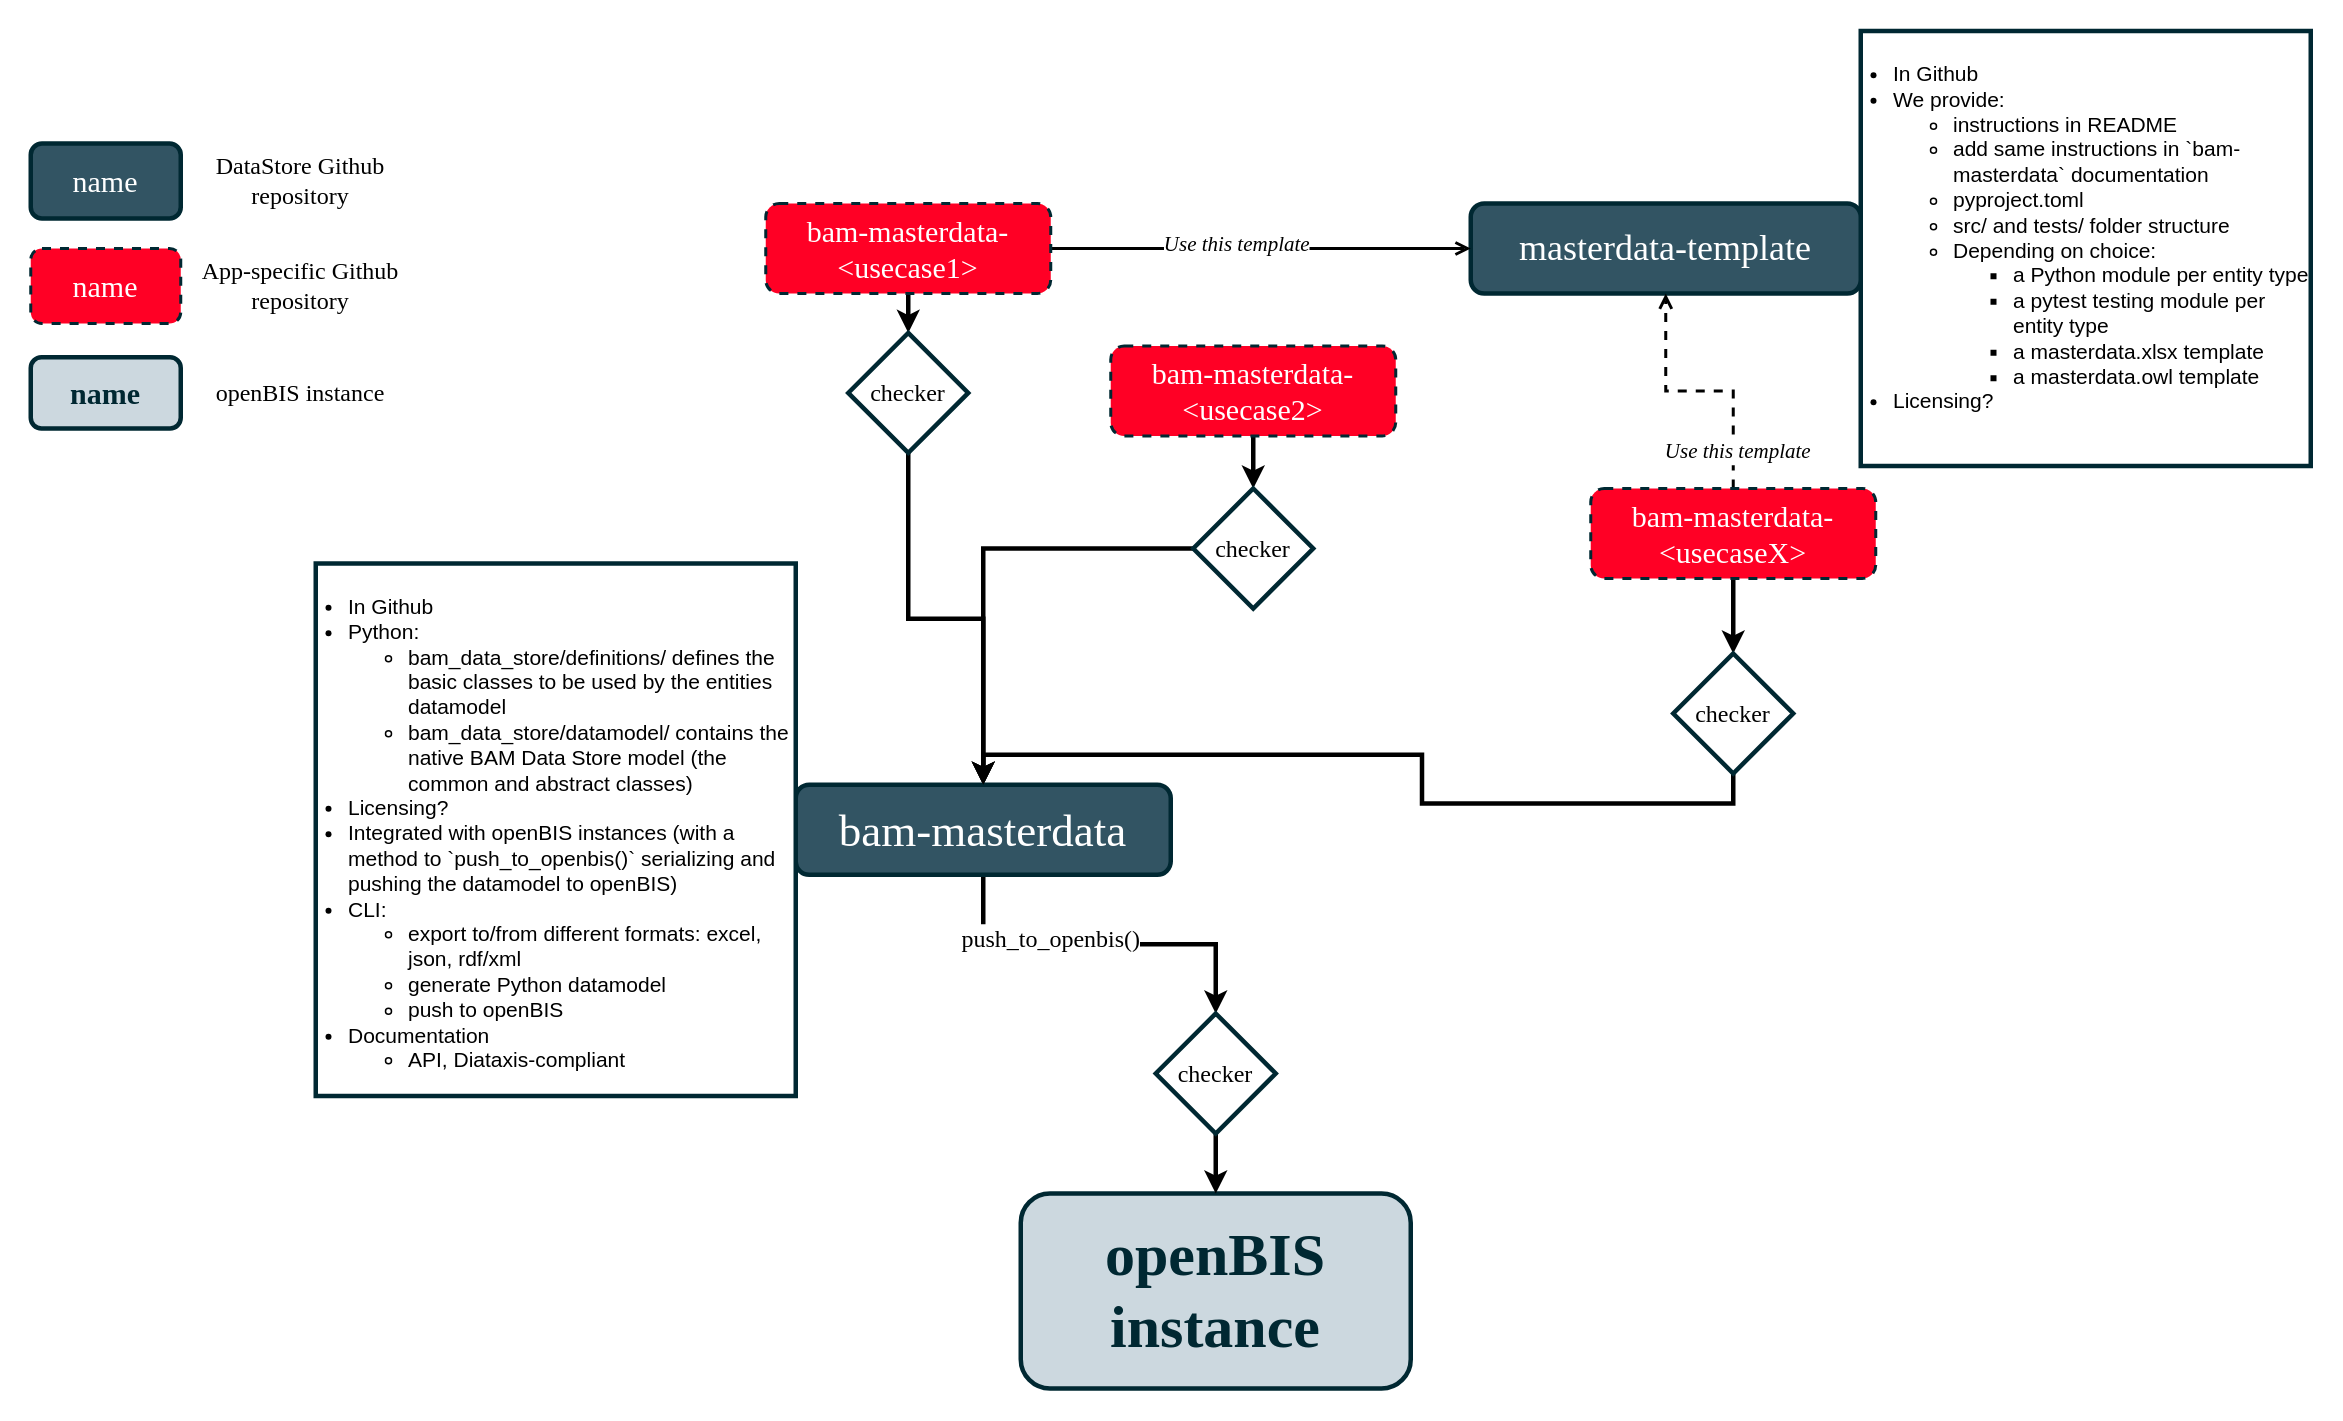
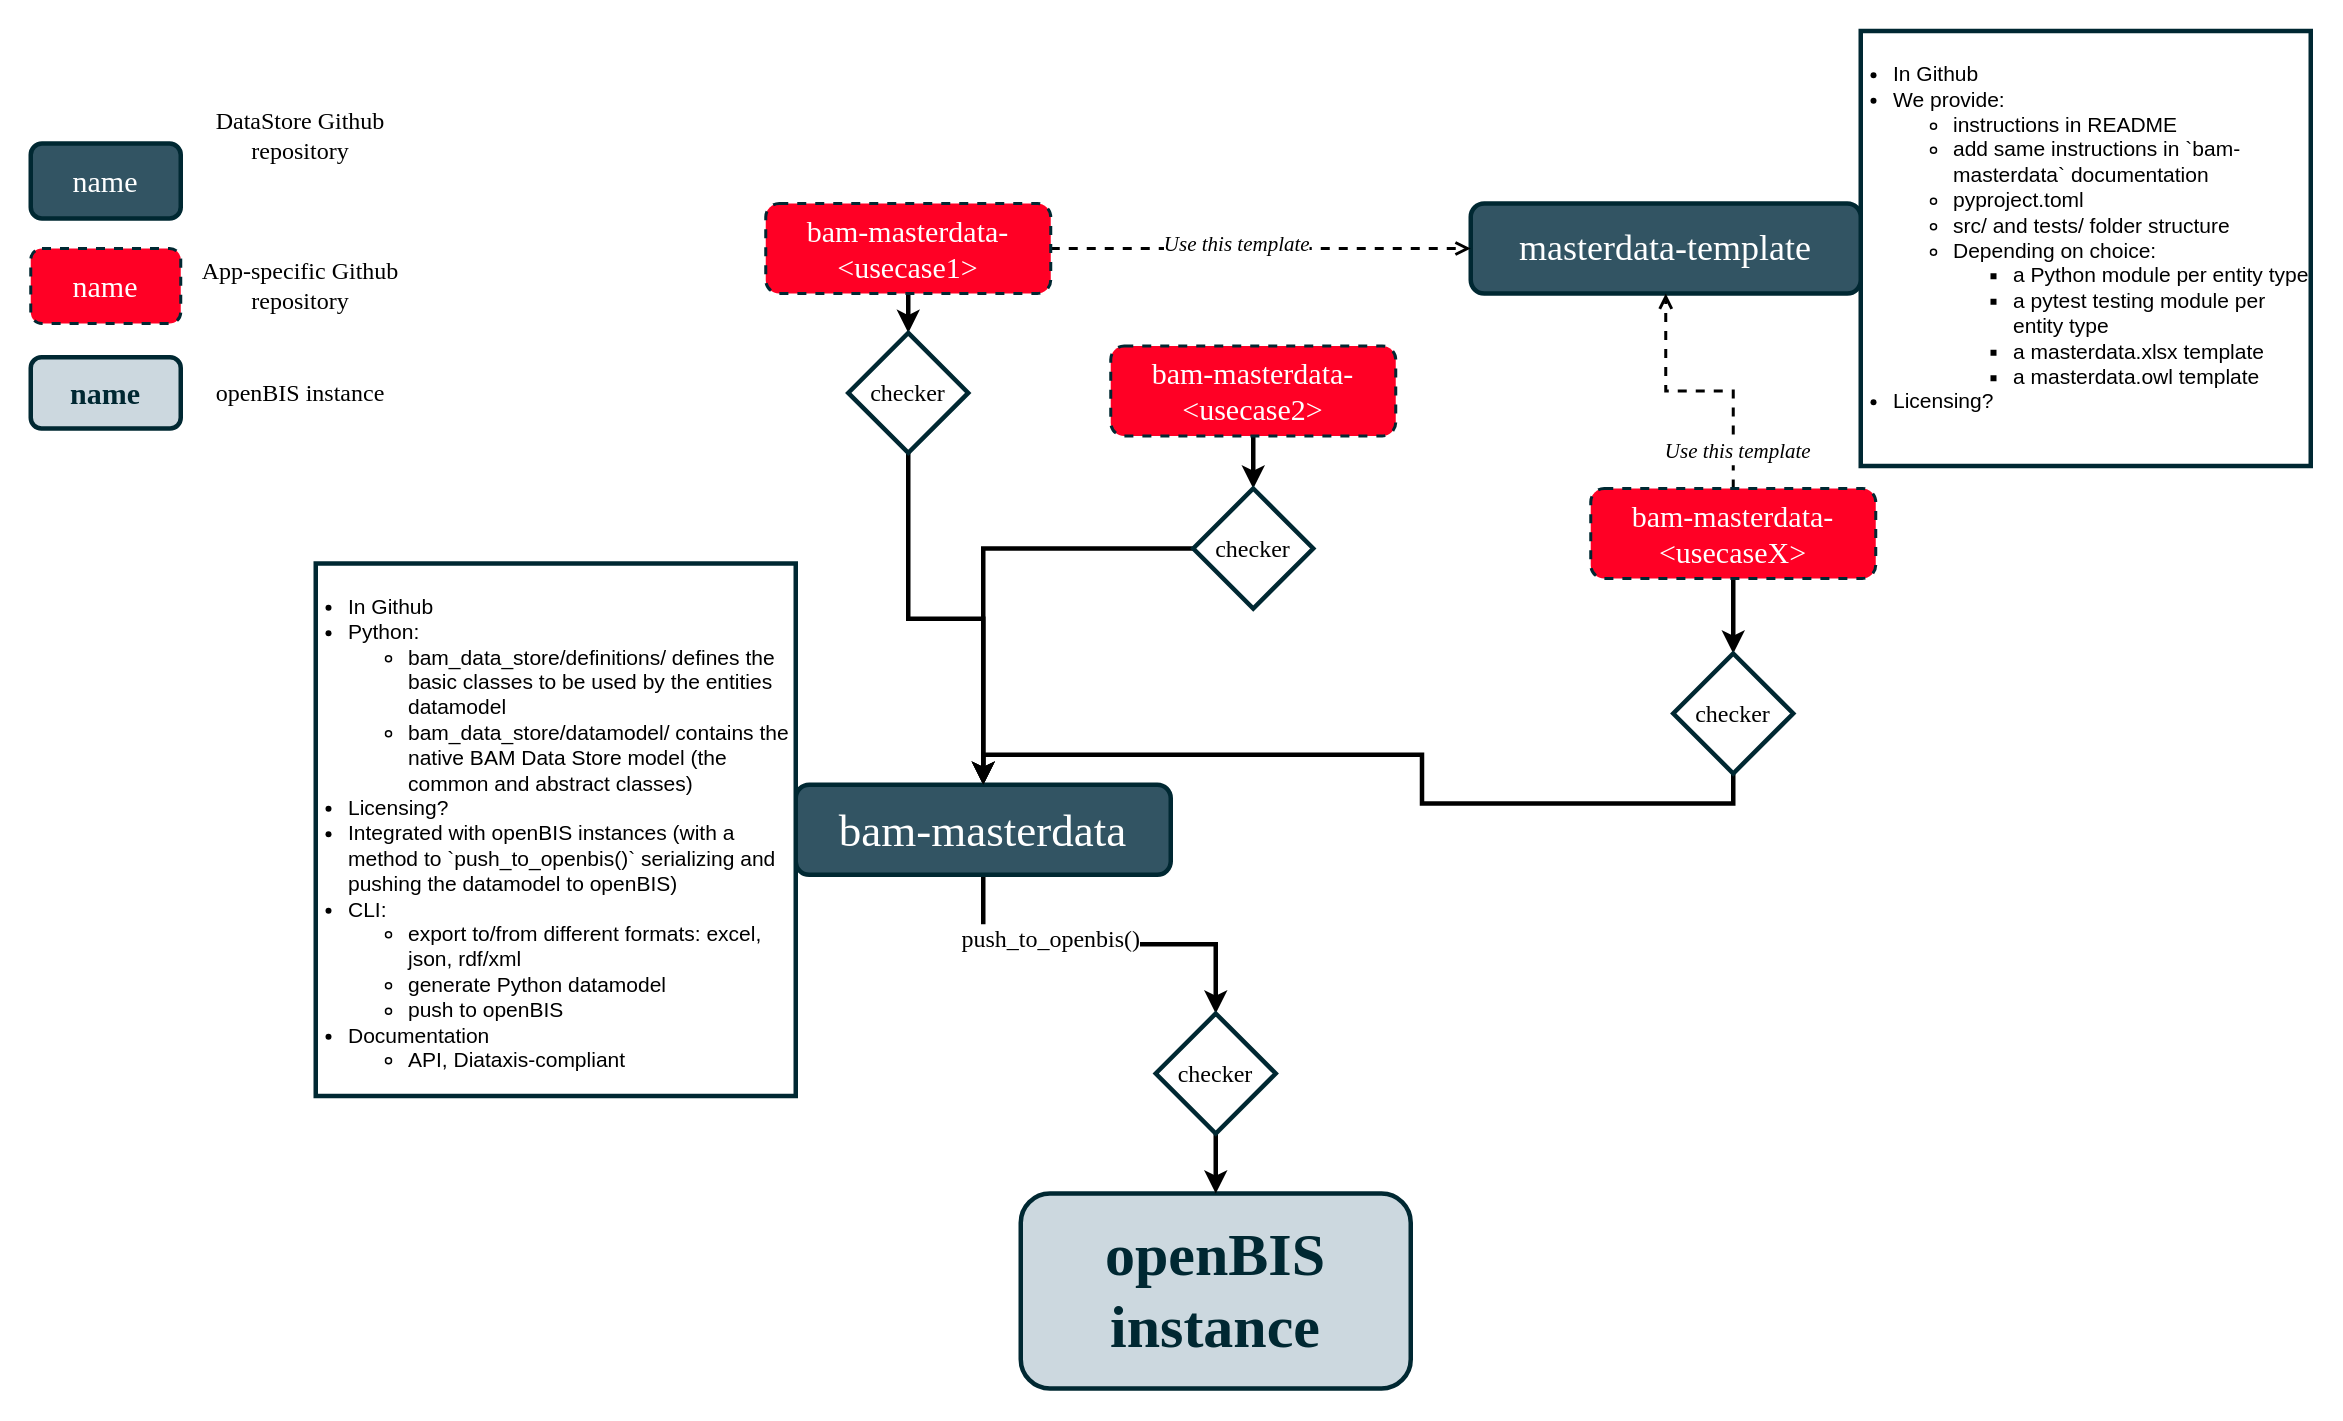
- <mxCell id="19" value="DataStore Github repository" style="text;html=1;align=center;verticalAlign=middle;whiteSpace=wrap;rounded=0;fontFamily=Klavika;fontSize=16;" parent="1" vertex="1"><mxGeometry x="130" y="105" width="140" height="30" as="geometry" /></mxCell>
+ <mxCell id="19" value="DataStore Github repository" style="text;html=1;align=center;verticalAlign=middle;whiteSpace=wrap;rounded=0;fontFamily=Klavika;fontSize=16;" parent="1" vertex="1"><mxGeometry x="130" y="75" width="140" height="30" as="geometry" /></mxCell>
- <mxCell id="8" style="edgeStyle=orthogonalEdgeStyle;rounded=0;orthogonalLoop=1;jettySize=auto;html=1;strokeWidth=2;dashed=0;endArrow=open;endFill=0;" parent="1" source="10" target="7" edge="1"><mxGeometry relative="1" as="geometry" /></mxCell>
+ <mxCell id="8" style="edgeStyle=orthogonalEdgeStyle;rounded=0;orthogonalLoop=1;jettySize=auto;html=1;strokeWidth=2;dashed=1;endArrow=open;endFill=0;" parent="1" source="10" target="7" edge="1"><mxGeometry relative="1" as="geometry" /></mxCell>
